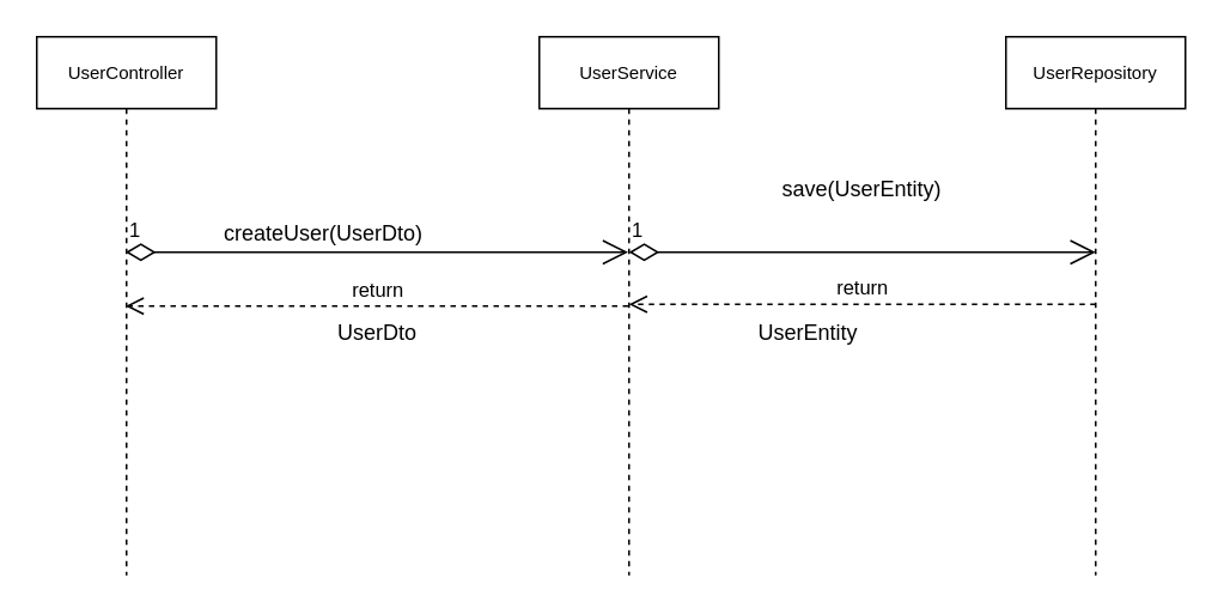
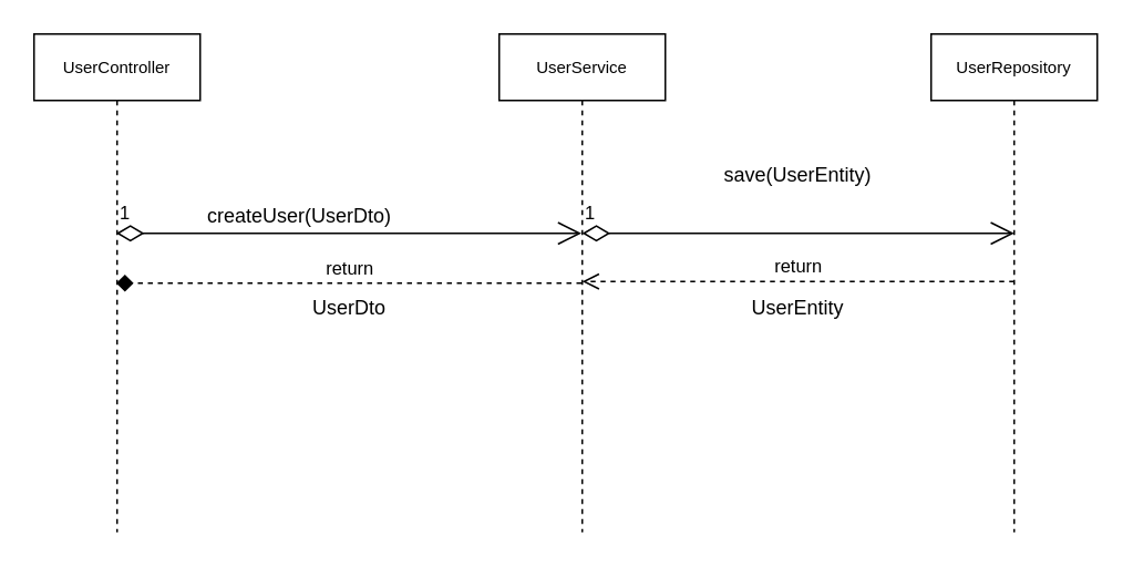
- <mxCell id="7" value="return" style="html=1;verticalAlign=bottom;endArrow=open;dashed=1;endSize=8;curved=0;rounded=0;" edge="1" parent="1" source="3" target="4"><mxGeometry relative="1" as="geometry"><mxPoint x="220" y="169.5" as="sourcePoint" /><mxPoint x="140" y="169.5" as="targetPoint" /></mxGeometry></mxCell>
+ <mxCell id="7" value="return" style="html=1;verticalAlign=bottom;endArrow=diamond;dashed=1;endSize=8;curved=0;rounded=0;" edge="1" parent="1" source="3" target="4"><mxGeometry relative="1" as="geometry"><mxPoint x="220" y="169.5" as="sourcePoint" /><mxPoint x="140" y="169.5" as="targetPoint" /></mxGeometry></mxCell>
- <mxCell id="11" value="UserEntity" style="text;strokeColor=none;align=center;fillColor=none;html=1;verticalAlign=middle;whiteSpace=wrap;rounded=0;" vertex="1" parent="1"><mxGeometry x="420" y="170" width="60" height="30" as="geometry" /></mxCell>
+ <mxCell id="11" value="UserEntity" style="text;strokeColor=none;align=center;fillColor=none;html=1;verticalAlign=middle;whiteSpace=wrap;rounded=0;" vertex="1" parent="1"><mxGeometry x="450" y="170" width="60" height="30" as="geometry" /></mxCell>
